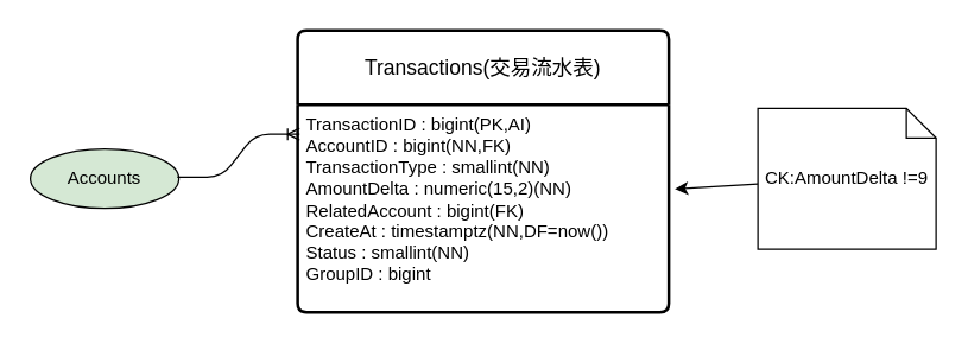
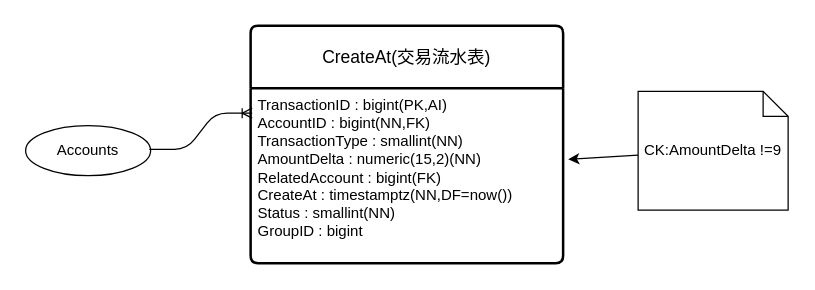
- <mxCell id="2" value="Transactions(交易流水表)" style="swimlane;childLayout=stackLayout;horizontal=1;startSize=50;horizontalStack=0;rounded=1;fontSize=14;fontStyle=0;strokeWidth=2;resizeParent=0;resizeLast=1;shadow=0;dashed=0;align=center;arcSize=4;whiteSpace=wrap;html=1;" vertex="1" parent="1"><mxGeometry x="200" y="20" width="250" height="190" as="geometry" /></mxCell>
+ <mxCell id="2" value="CreateAt(交易流水表)" style="swimlane;childLayout=stackLayout;horizontal=1;startSize=50;horizontalStack=0;rounded=1;fontSize=14;fontStyle=0;strokeWidth=2;resizeParent=0;resizeLast=1;shadow=0;dashed=0;align=center;arcSize=4;whiteSpace=wrap;html=1;" vertex="1" parent="1"><mxGeometry x="200" y="20" width="250" height="190" as="geometry" /></mxCell>
- <mxCell id="5" value="Accounts" style="ellipse;whiteSpace=wrap;html=1;align=center;fillColor=#d5e8d4;" vertex="1" parent="1"><mxGeometry x="20" y="100" width="100" height="40" as="geometry" /></mxCell>
+ <mxCell id="5" value="Accounts" style="ellipse;whiteSpace=wrap;html=1;align=center;" vertex="1" parent="1"><mxGeometry x="20" y="100" width="100" height="40" as="geometry" /></mxCell>
